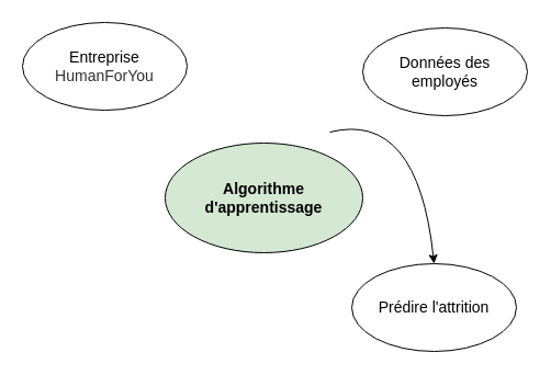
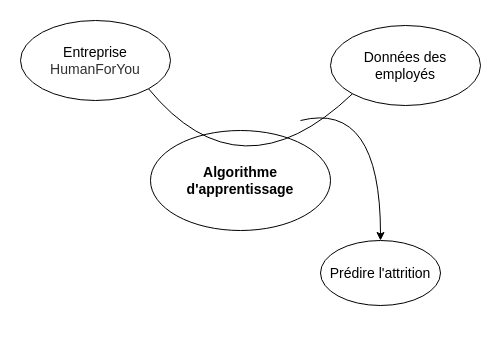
+ <mxCell id="6" value="" style="endArrow=none;html=1;fontSize=14;exitX=1;exitY=1;exitDx=0;exitDy=0;entryX=0;entryY=1;entryDx=0;entryDy=0;curved=1;" edge="1" parent="1" source="3" target="4"><mxGeometry width="50" height="50" relative="1" as="geometry"><mxPoint x="260" y="240" as="sourcePoint" /><mxPoint x="310" y="190" as="targetPoint" /><Array as="points"><mxPoint x="240" y="200" /></Array></mxGeometry></mxCell>
- <mxCell id="2" value="Algorithme&lt;br style=&quot;font-size: 14px;&quot;&gt;d'apprentissage" style="ellipse;whiteSpace=wrap;html=1;fontStyle=1;fontSize=14;fillColor=#d5e8d4;" vertex="1" parent="1"><mxGeometry x="150" y="130" width="180" height="100" as="geometry" /></mxCell>
+ <mxCell id="2" value="Algorithme&lt;br style=&quot;font-size: 14px;&quot;&gt;d'apprentissage" style="ellipse;whiteSpace=wrap;html=1;fontStyle=1;fontSize=14;" vertex="1" parent="1"><mxGeometry x="150" y="130" width="180" height="100" as="geometry" /></mxCell>
- <mxCell id="5" value="&lt;span style=&quot;font-weight: 400&quot;&gt;Prédire l'attrition&lt;/span&gt;" style="ellipse;whiteSpace=wrap;html=1;fontStyle=1;fontSize=14;" vertex="1" parent="1"><mxGeometry x="320" y="240" width="150" height="80" as="geometry" /></mxCell>
+ <mxCell id="5" value="&lt;span style=&quot;font-weight: 400&quot;&gt;Prédire l'attrition&lt;/span&gt;" style="ellipse;whiteSpace=wrap;html=1;fontStyle=1;fontSize=14;" vertex="1" parent="1"><mxGeometry x="320" y="240" width="120" height="65" as="geometry" /></mxCell>
